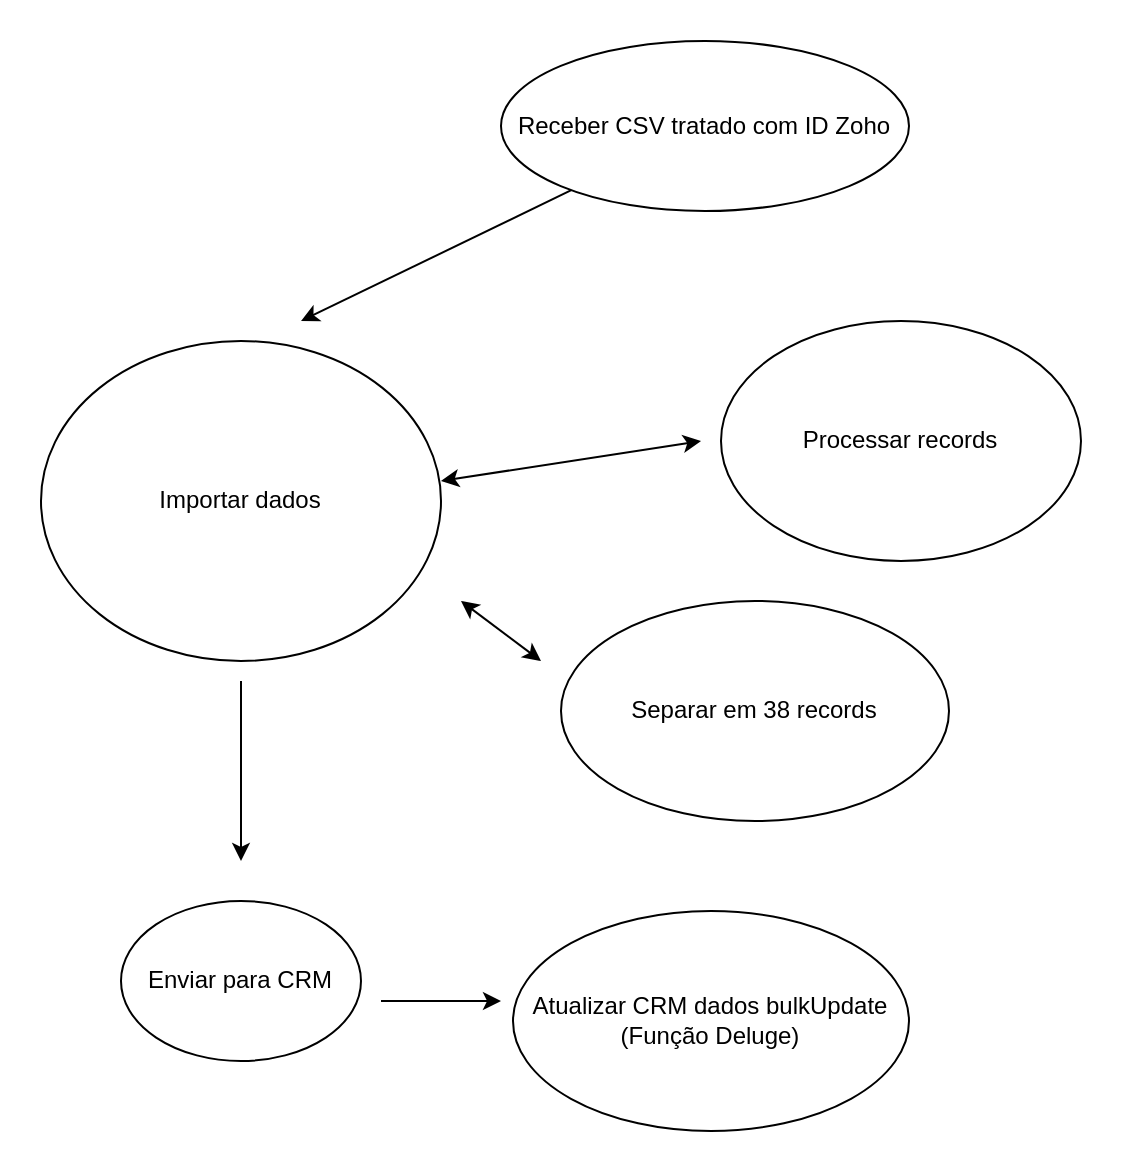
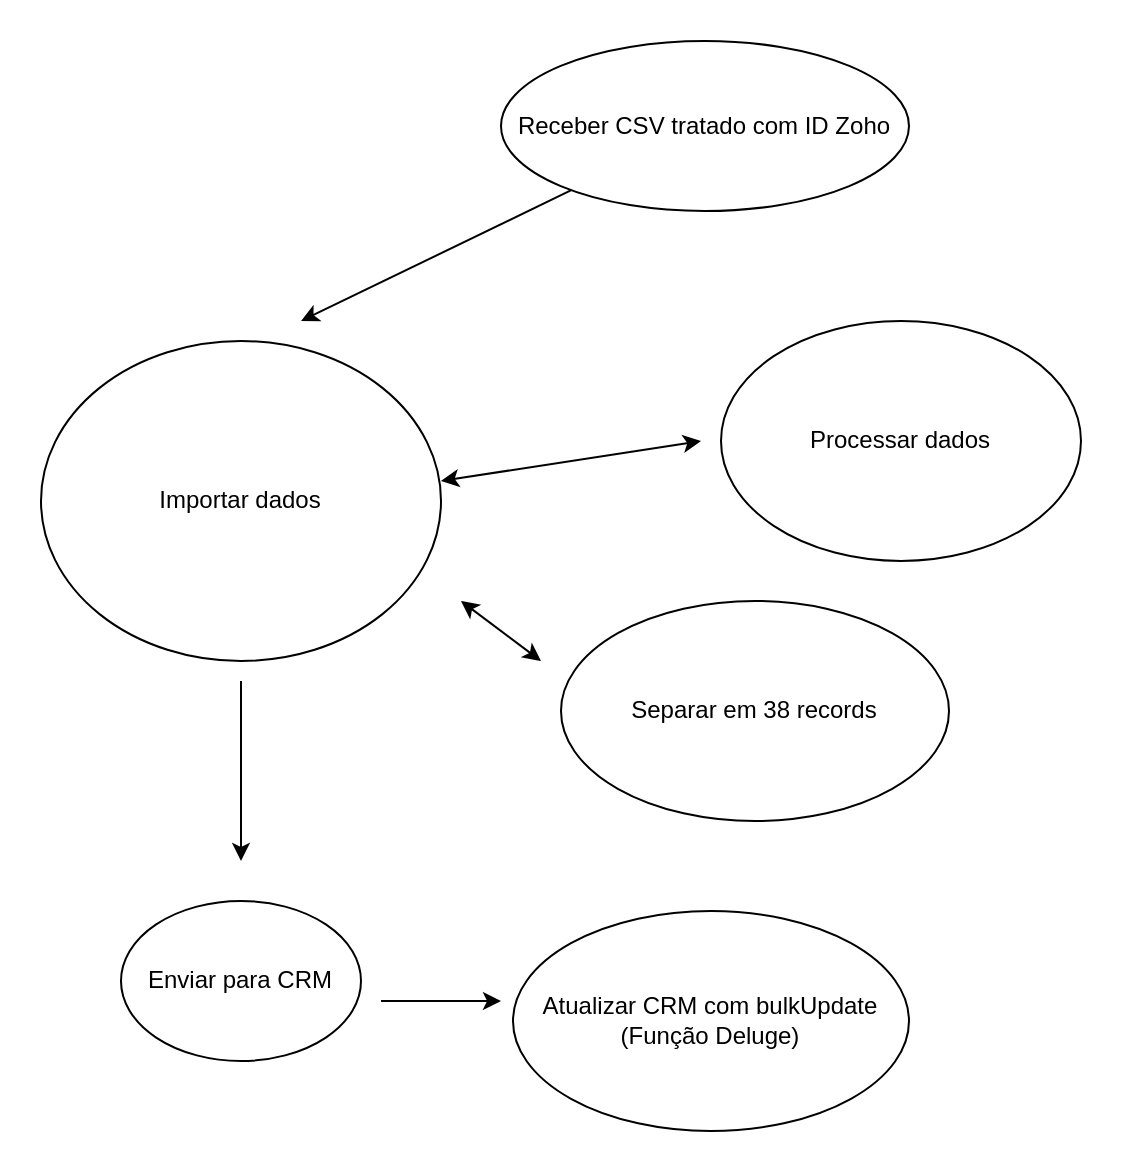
- <mxCell id="3" value="Processar records" style="ellipse;whiteSpace=wrap;html=1;" vertex="1" parent="1"><mxGeometry x="360" y="160" width="180" height="120" as="geometry" /></mxCell>
+ <mxCell id="3" value="Processar dados" style="ellipse;whiteSpace=wrap;html=1;" vertex="1" parent="1"><mxGeometry x="360" y="160" width="180" height="120" as="geometry" /></mxCell>
- <mxCell id="5" value="Atualizar CRM dados bulkUpdate&lt;br&gt;(Função Deluge)" style="ellipse;whiteSpace=wrap;html=1;" vertex="1" parent="1"><mxGeometry x="256" y="455" width="198" height="110" as="geometry" /></mxCell>
+ <mxCell id="5" value="Atualizar CRM com bulkUpdate&lt;br&gt;(Função Deluge)" style="ellipse;whiteSpace=wrap;html=1;" vertex="1" parent="1"><mxGeometry x="256" y="455" width="198" height="110" as="geometry" /></mxCell>
